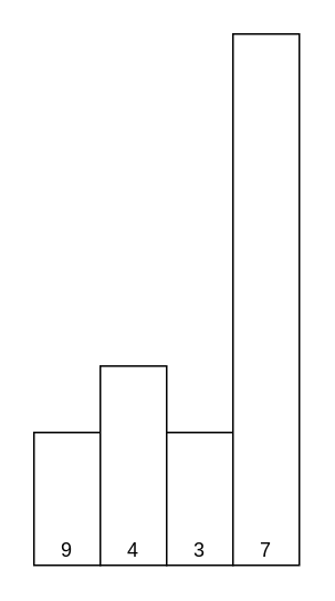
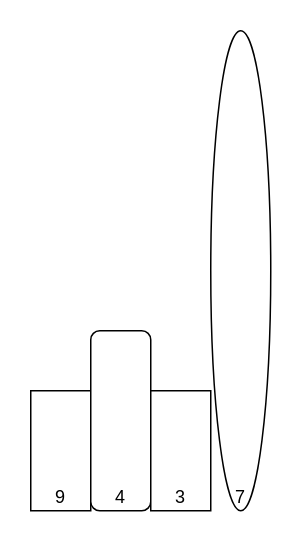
- <mxCell id="5" value="7" style="rounded=0;whiteSpace=wrap;html=1;verticalAlign=bottom;" vertex="1" parent="1"><mxGeometry x="140" y="20" width="40" height="320" as="geometry" /></mxCell>
+ <mxCell id="5" value="7" style="ellipse;whiteSpace=wrap;html=1;verticalAlign=bottom;" vertex="1" parent="1"><mxGeometry x="140" y="20" width="40" height="320" as="geometry" /></mxCell>
- <mxCell id="3" value="4" style="rounded=0;whiteSpace=wrap;html=1;verticalAlign=bottom;" vertex="1" parent="1"><mxGeometry x="60" y="220" width="40" height="120" as="geometry" /></mxCell>
+ <mxCell id="3" value="4" style="whiteSpace=wrap;html=1;verticalAlign=bottom;rounded=1;" vertex="1" parent="1"><mxGeometry x="60" y="220" width="40" height="120" as="geometry" /></mxCell>
